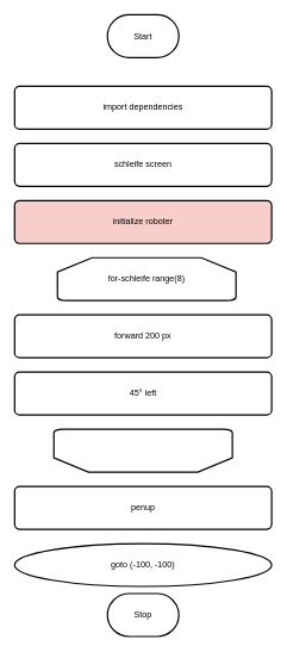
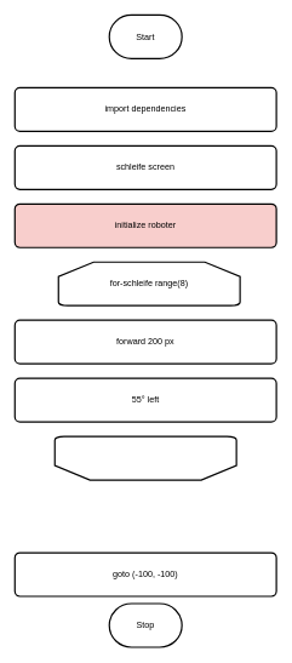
- <mxCell id="8" value="45° left" style="rounded=1;whiteSpace=wrap;html=1;absoluteArcSize=1;arcSize=14;strokeWidth=2;" vertex="1" parent="1"><mxGeometry x="20" y="520" width="360" height="60" as="geometry" /></mxCell>
+ <mxCell id="8" value="55° left" style="rounded=1;whiteSpace=wrap;html=1;absoluteArcSize=1;arcSize=14;strokeWidth=2;" vertex="1" parent="1"><mxGeometry x="20" y="520" width="360" height="60" as="geometry" /></mxCell>
- <mxCell id="10" value="penup" style="rounded=1;whiteSpace=wrap;html=1;absoluteArcSize=1;arcSize=14;strokeWidth=2;" vertex="1" parent="1"><mxGeometry x="20" y="680" width="360" height="60" as="geometry" /></mxCell>
- <mxCell id="11" value="goto (-100, -100)" style="ellipse;whiteSpace=wrap;html=1;absoluteArcSize=1;arcSize=14;strokeWidth=2;" vertex="1" parent="1"><mxGeometry x="20" y="760" width="360" height="60" as="geometry" /></mxCell>
+ <mxCell id="11" value="goto (-100, -100)" style="rounded=1;whiteSpace=wrap;html=1;absoluteArcSize=1;arcSize=14;strokeWidth=2;" vertex="1" parent="1"><mxGeometry x="20" y="760" width="360" height="60" as="geometry" /></mxCell>
